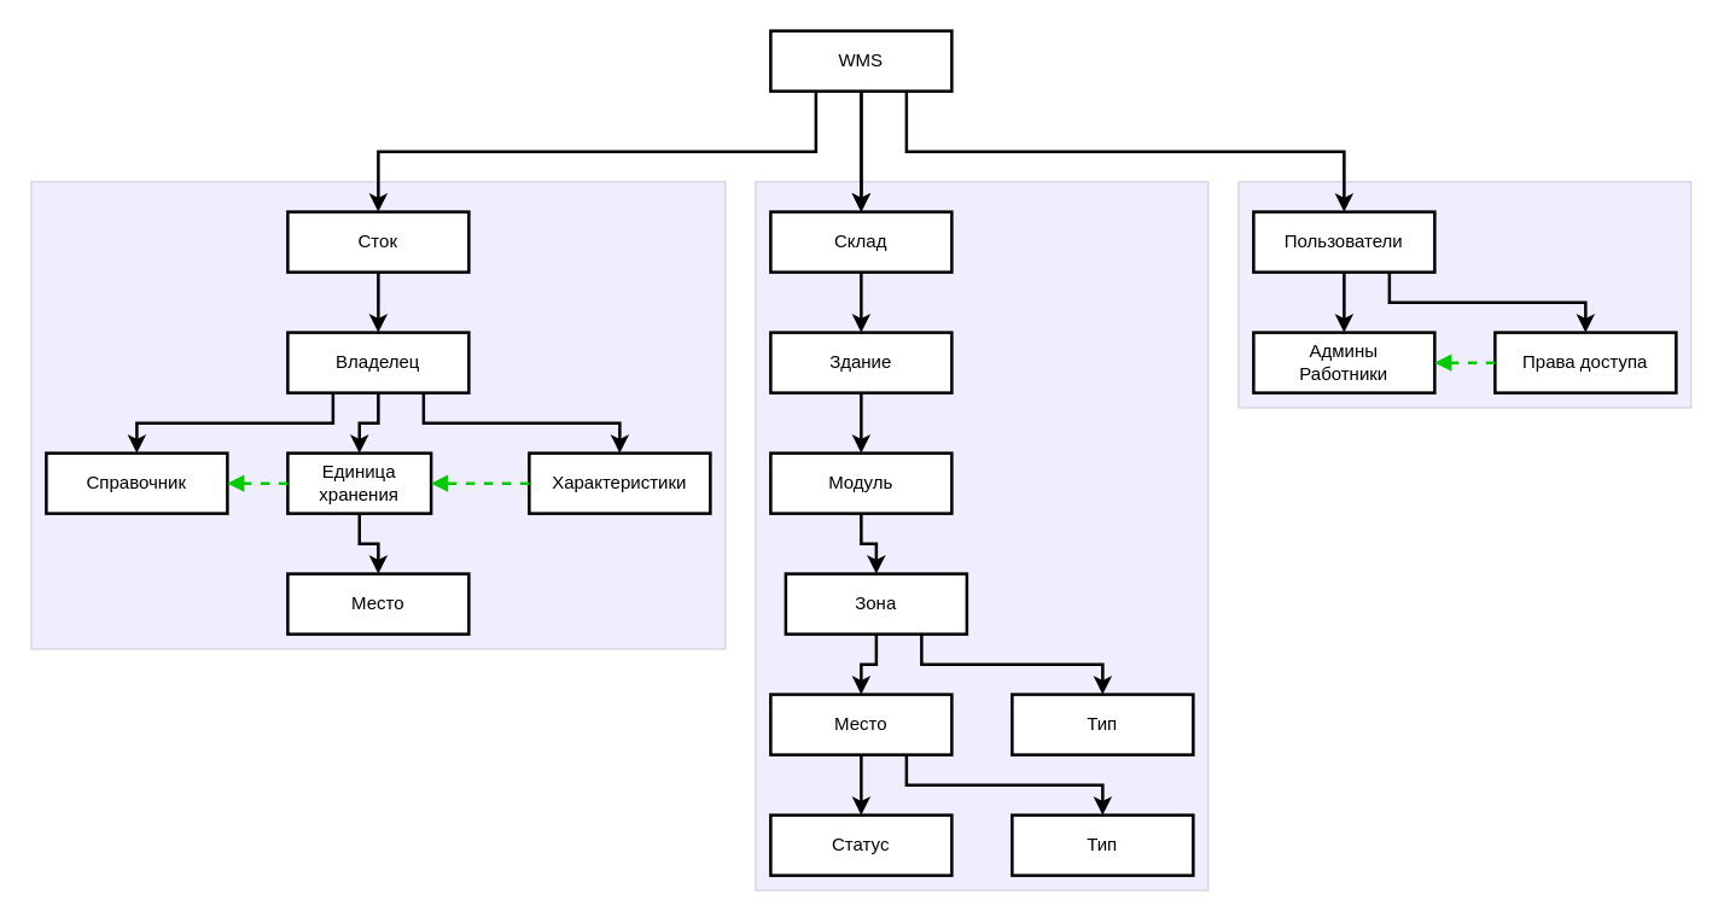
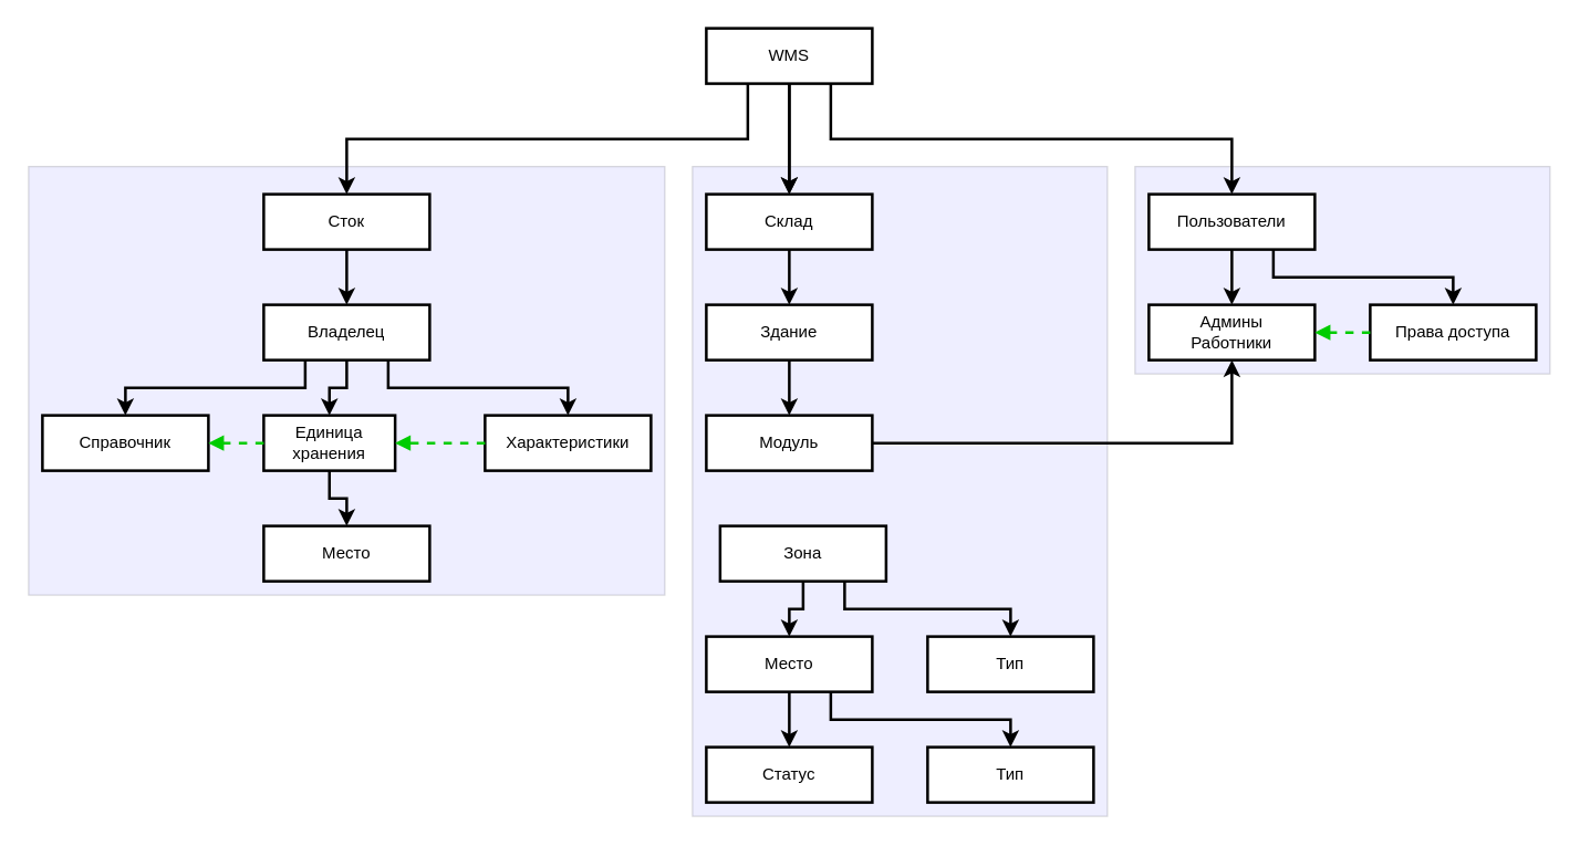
- <mxCell id="19" value="" style="edgeStyle=orthogonalEdgeStyle;rounded=0;orthogonalLoop=1;jettySize=auto;html=1;strokeWidth=2;" edge="1" parent="1" source="20" target="23"><mxGeometry relative="1" as="geometry" /></mxCell>
+ <mxCell id="19" value="" style="edgeStyle=orthogonalEdgeStyle;rounded=0;orthogonalLoop=1;jettySize=auto;html=1;strokeWidth=2;" edge="1" parent="1" source="20" target="27"><mxGeometry relative="1" as="geometry" /></mxCell>
